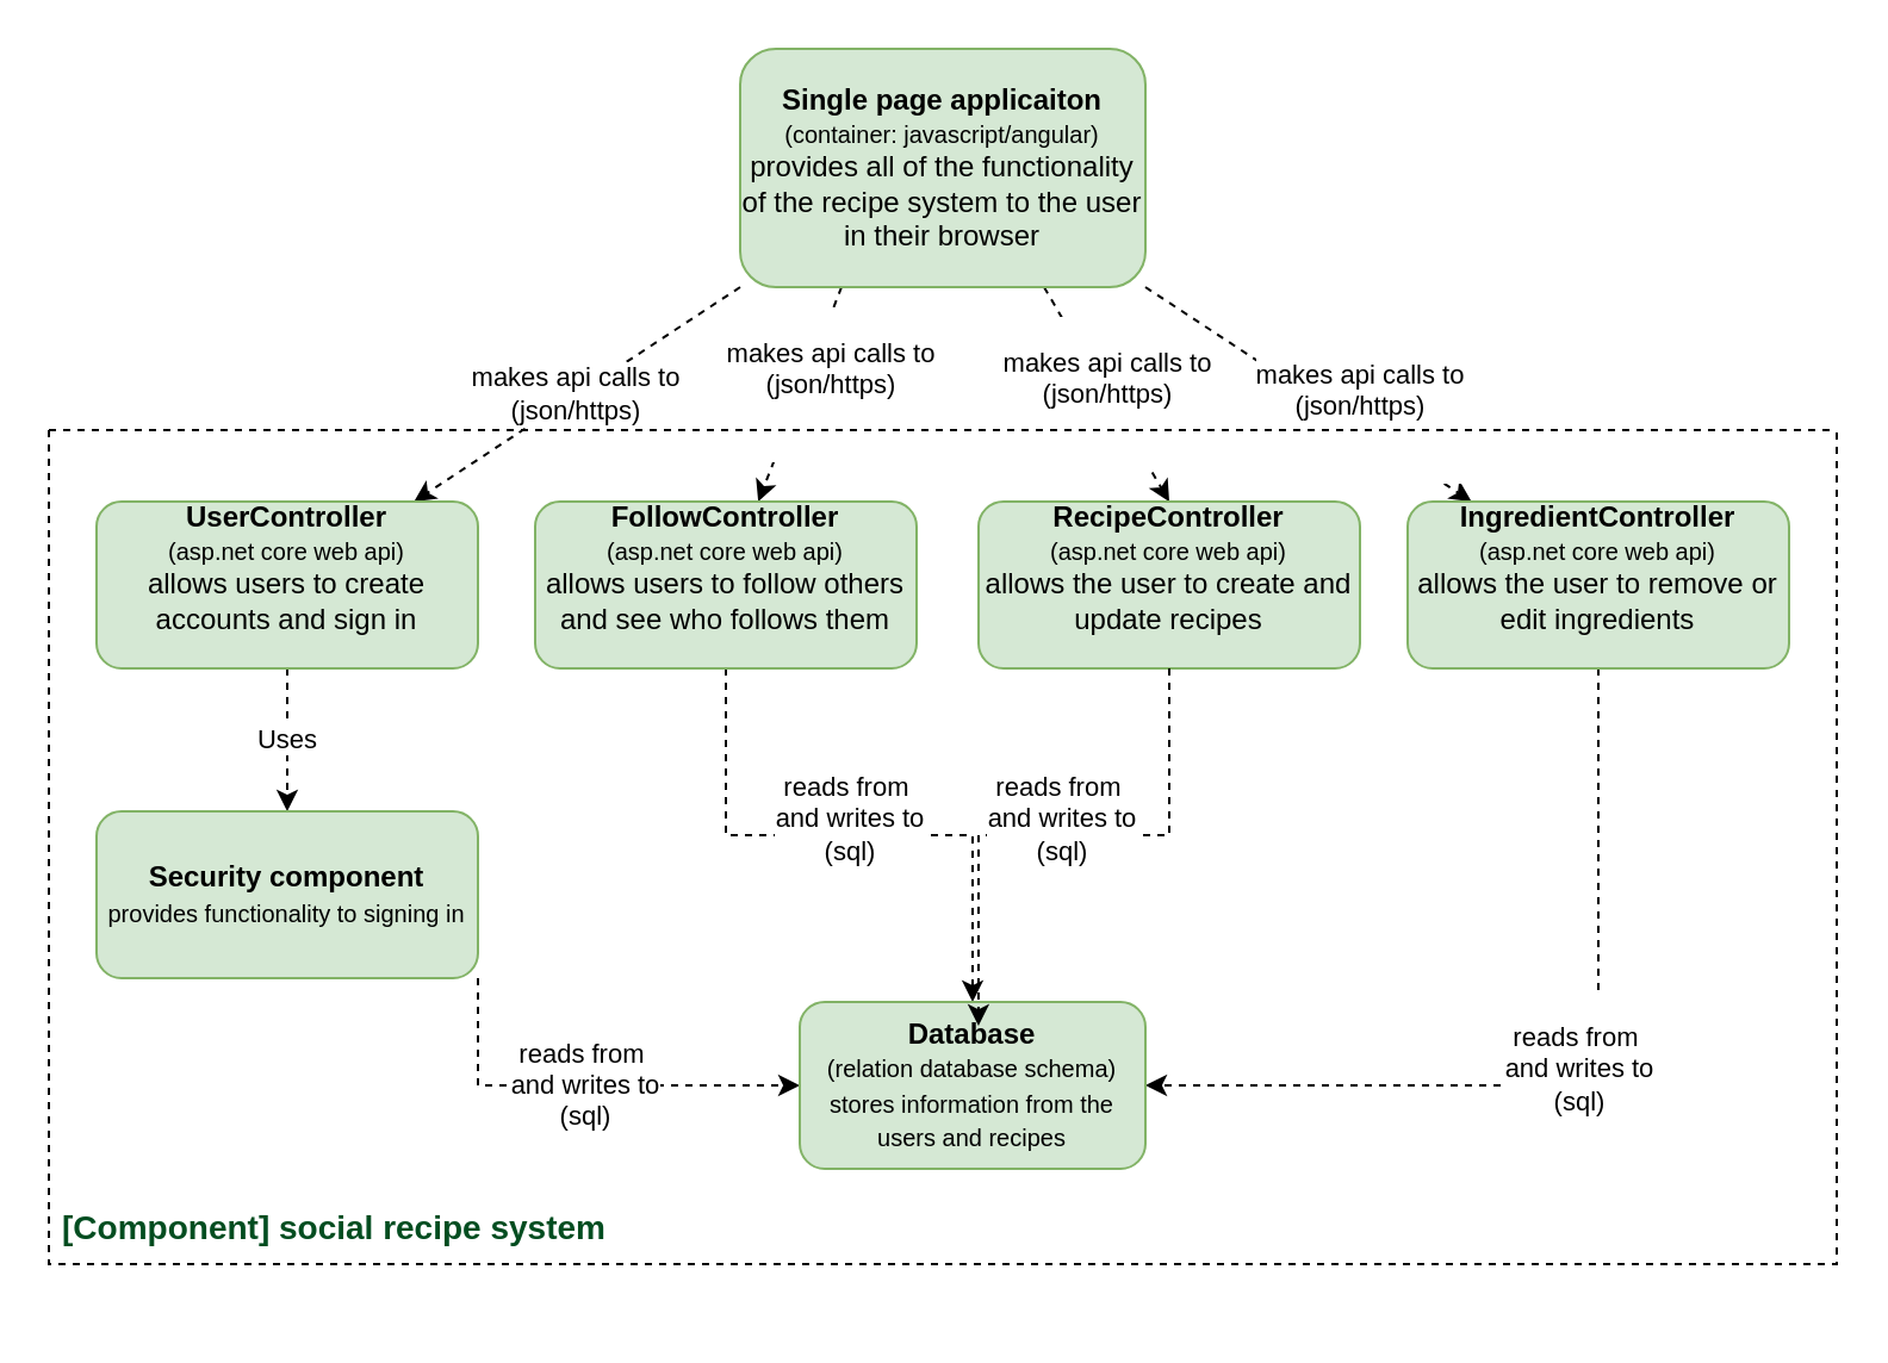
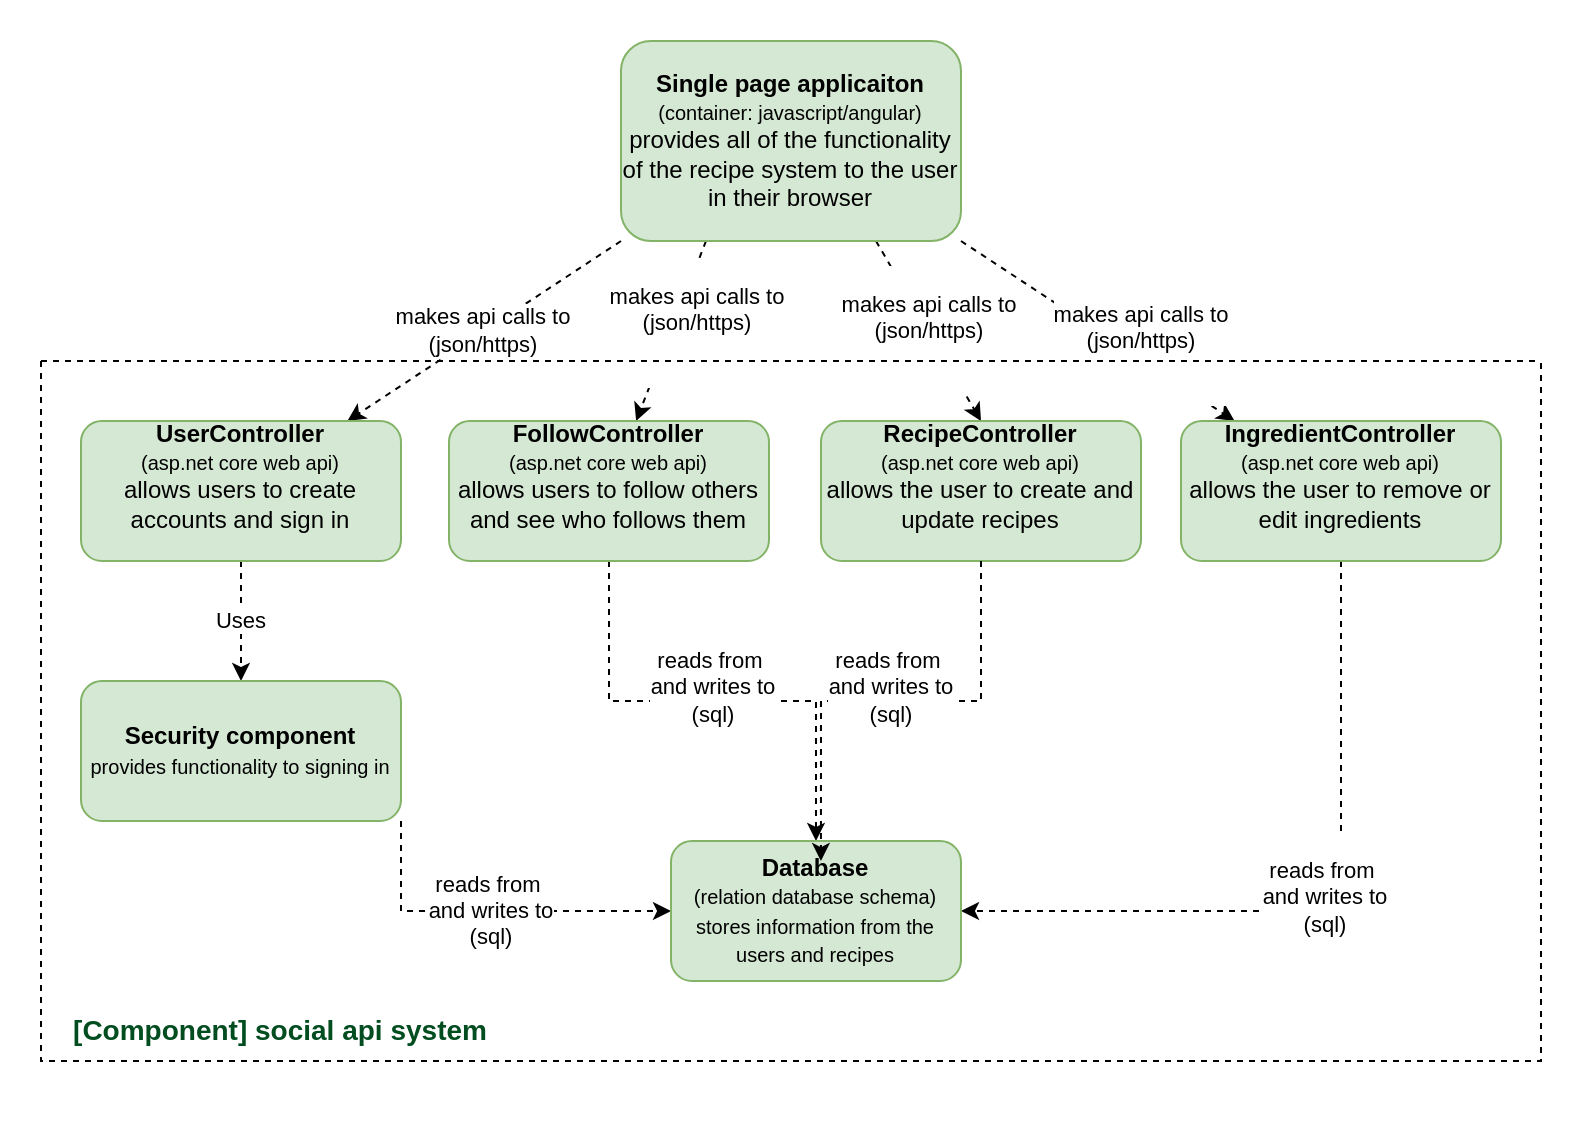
- <mxCell id="19" value="&lt;b&gt;&lt;font color=&quot;#024d20&quot; style=&quot;font-size: 14px;&quot;&gt;[Component] social recipe system&lt;/font&gt;&lt;/b&gt;" style="text;html=1;align=center;verticalAlign=middle;whiteSpace=wrap;rounded=0;" vertex="1" parent="7"><mxGeometry y="300" width="240" height="70" as="geometry" /></mxCell>
+ <mxCell id="19" value="&lt;b&gt;&lt;font color=&quot;#024d20&quot; style=&quot;font-size: 14px;&quot;&gt;[Component] social api system&lt;/font&gt;&lt;/b&gt;" style="text;html=1;align=center;verticalAlign=middle;whiteSpace=wrap;rounded=0;" vertex="1" parent="7"><mxGeometry y="300" width="240" height="70" as="geometry" /></mxCell>
